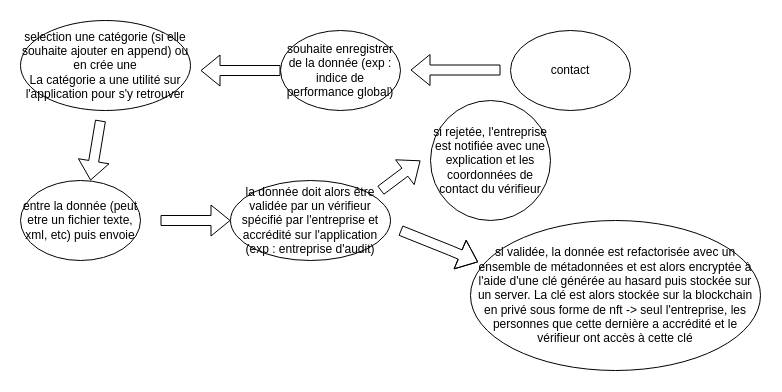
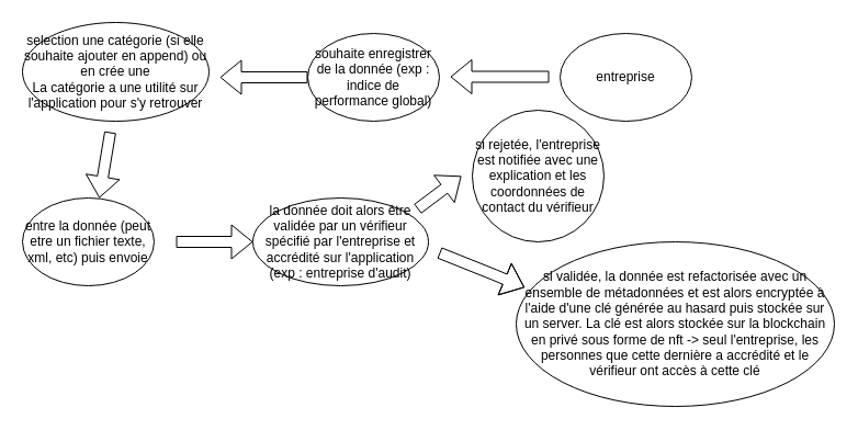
- <mxCell id="3" value="contact" style="ellipse;whiteSpace=wrap;html=1;" vertex="1" parent="1"><mxGeometry x="510" y="30" width="120" height="80" as="geometry" /></mxCell>
+ <mxCell id="3" value="entreprise" style="ellipse;whiteSpace=wrap;html=1;" vertex="1" parent="1"><mxGeometry x="510" y="30" width="120" height="80" as="geometry" /></mxCell>
